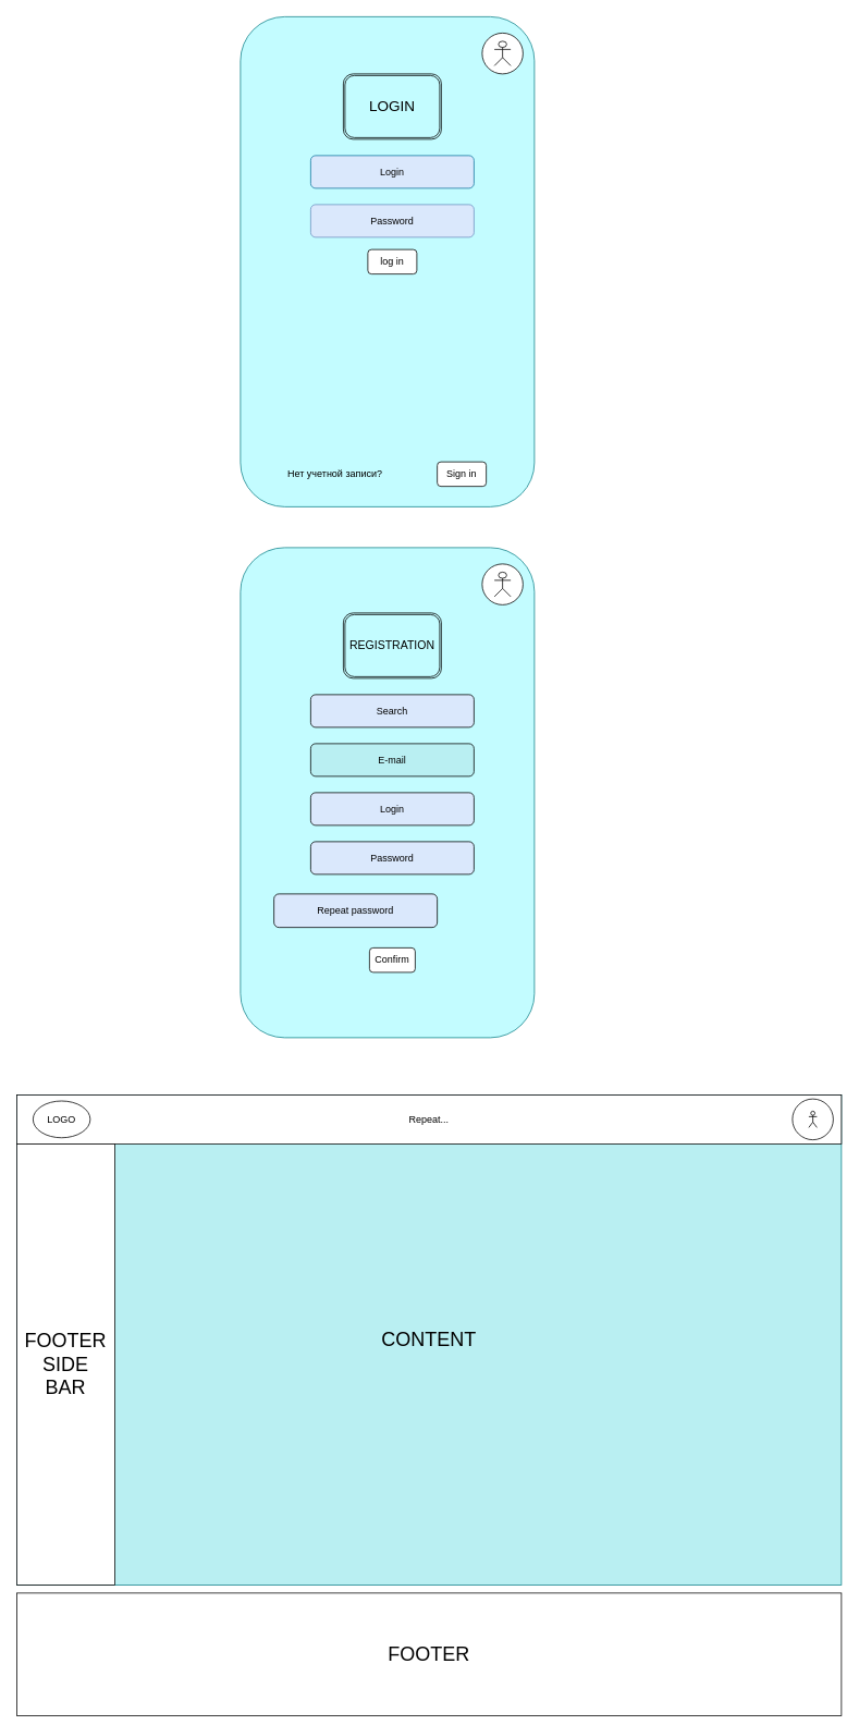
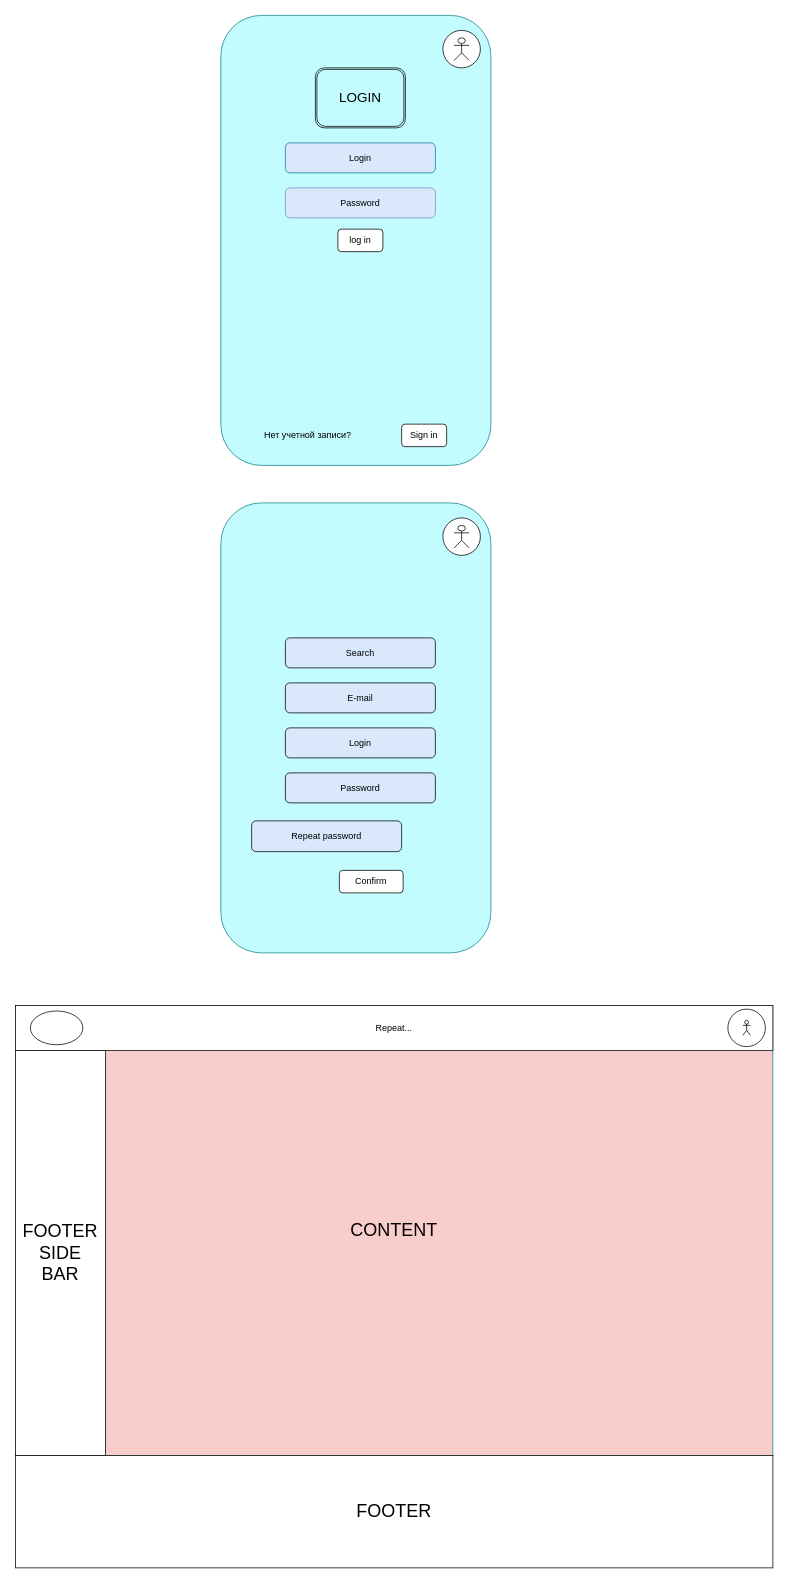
- <mxCell id="12" value="&lt;font style=&quot;font-size: 14px;&quot;&gt;REGISTRATION&lt;/font&gt;" style="shape=ext;double=1;rounded=1;whiteSpace=wrap;html=1;fillColor=none;" vertex="1" parent="1"><mxGeometry x="420" y="750" width="120" height="80" as="geometry" /></mxCell>
- <mxCell id="16" value="E-mail" style="rounded=1;whiteSpace=wrap;html=1;fillColor=#b9eff2;" vertex="1" parent="1"><mxGeometry x="380" y="910" width="200" height="40" as="geometry" /></mxCell>
+ <mxCell id="16" value="E-mail" style="rounded=1;whiteSpace=wrap;html=1;fillColor=#DAE8FC;" vertex="1" parent="1"><mxGeometry x="380" y="910" width="200" height="40" as="geometry" /></mxCell>
- <mxCell id="20" value="Confirm" style="rounded=1;whiteSpace=wrap;html=1;" vertex="1" parent="1"><mxGeometry x="452" y="1160" width="56" height="30" as="geometry" /></mxCell>
+ <mxCell id="20" value="Confirm" style="rounded=1;whiteSpace=wrap;html=1;" vertex="1" parent="1"><mxGeometry x="452" y="1160" width="85" height="30" as="geometry" /></mxCell>
- <mxCell id="26" value="LOGO" style="text;html=1;align=center;verticalAlign=middle;whiteSpace=wrap;rounded=0;" vertex="1" parent="1"><mxGeometry x="45" y="1355" width="60" height="30" as="geometry" /></mxCell>
- <mxCell id="21" value="&lt;font style=&quot;font-size: 24px;&quot;&gt;CONTENT&lt;/font&gt;" style="rounded=0;whiteSpace=wrap;html=1;fillColor=#B9EFF2;strokeColor=#0e8088;" vertex="1" parent="1"><mxGeometry x="20" y="1340" width="1010" height="600" as="geometry" /></mxCell>
+ <mxCell id="21" value="&lt;font style=&quot;font-size: 24px;&quot;&gt;CONTENT&lt;/font&gt;" style="rounded=0;whiteSpace=wrap;html=1;fillColor=#f8cecc;strokeColor=#0e8088;" vertex="1" parent="1"><mxGeometry x="20" y="1340" width="1010" height="600" as="geometry" /></mxCell>
- <mxCell id="24" value="&lt;font style=&quot;font-size: 24px;&quot;&gt;FOOTER&lt;/font&gt;" style="rounded=0;whiteSpace=wrap;html=1;" vertex="1" parent="1"><mxGeometry x="20" y="1950" width="1010" height="150" as="geometry" /></mxCell>
+ <mxCell id="24" value="&lt;font style=&quot;font-size: 24px;&quot;&gt;FOOTER&lt;/font&gt;" style="rounded=0;whiteSpace=wrap;html=1;" vertex="1" parent="1"><mxGeometry x="20" y="1940" width="1010" height="150" as="geometry" /></mxCell>
